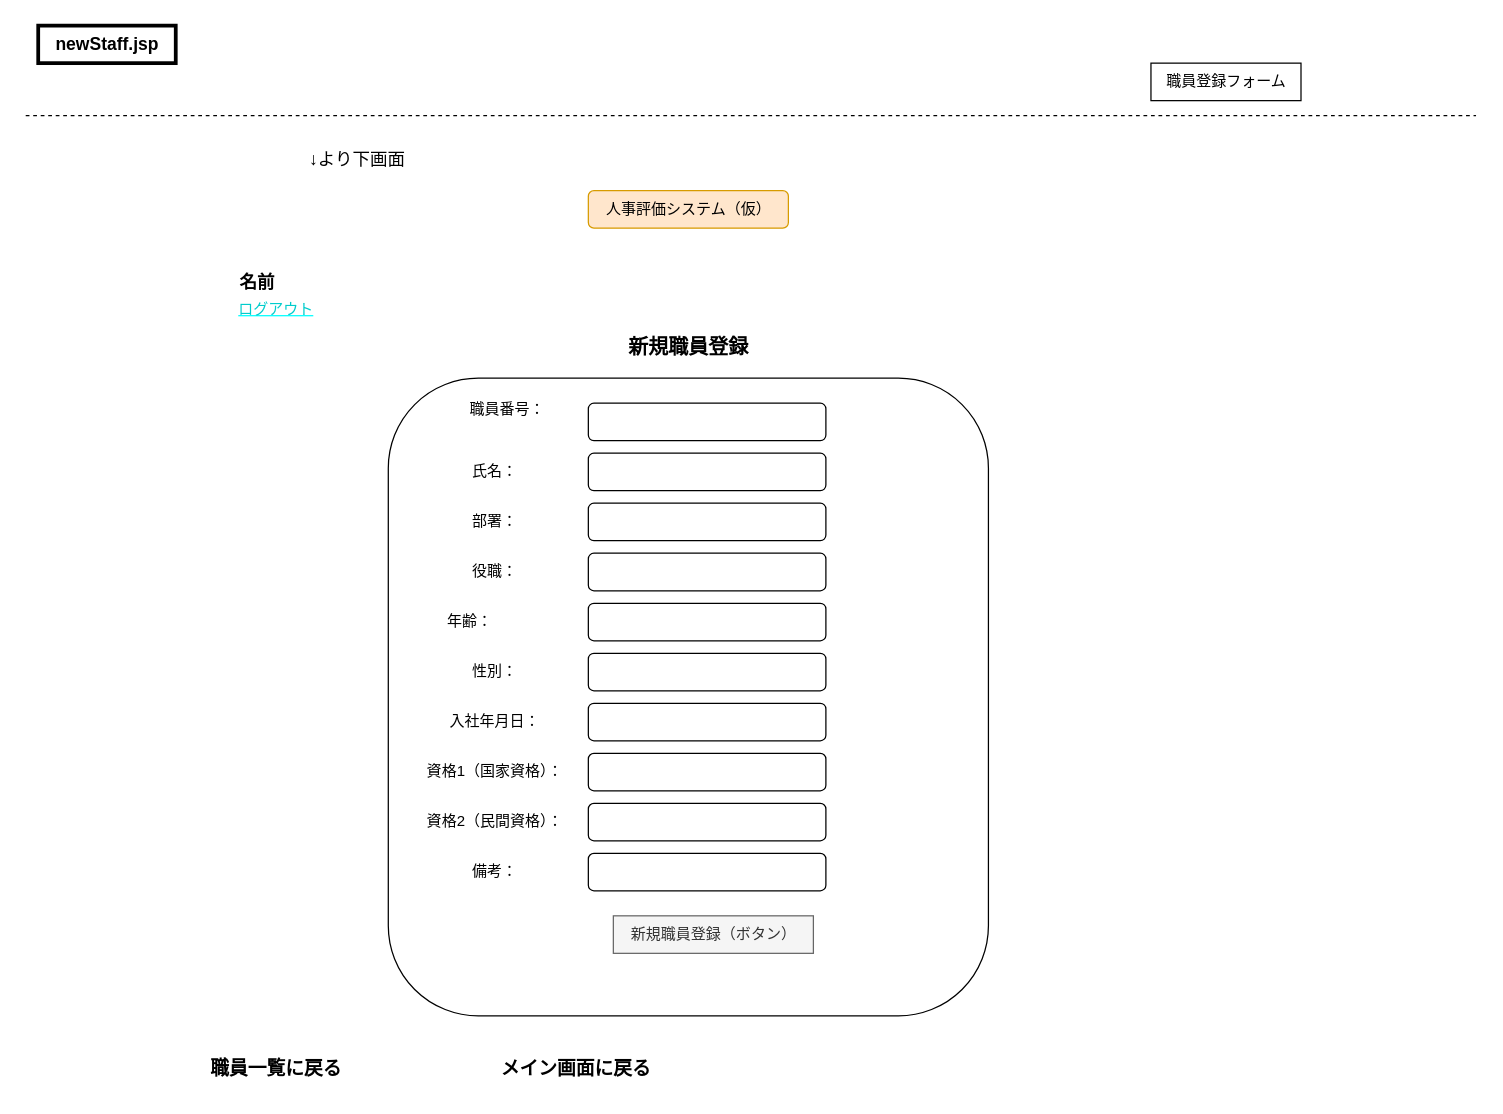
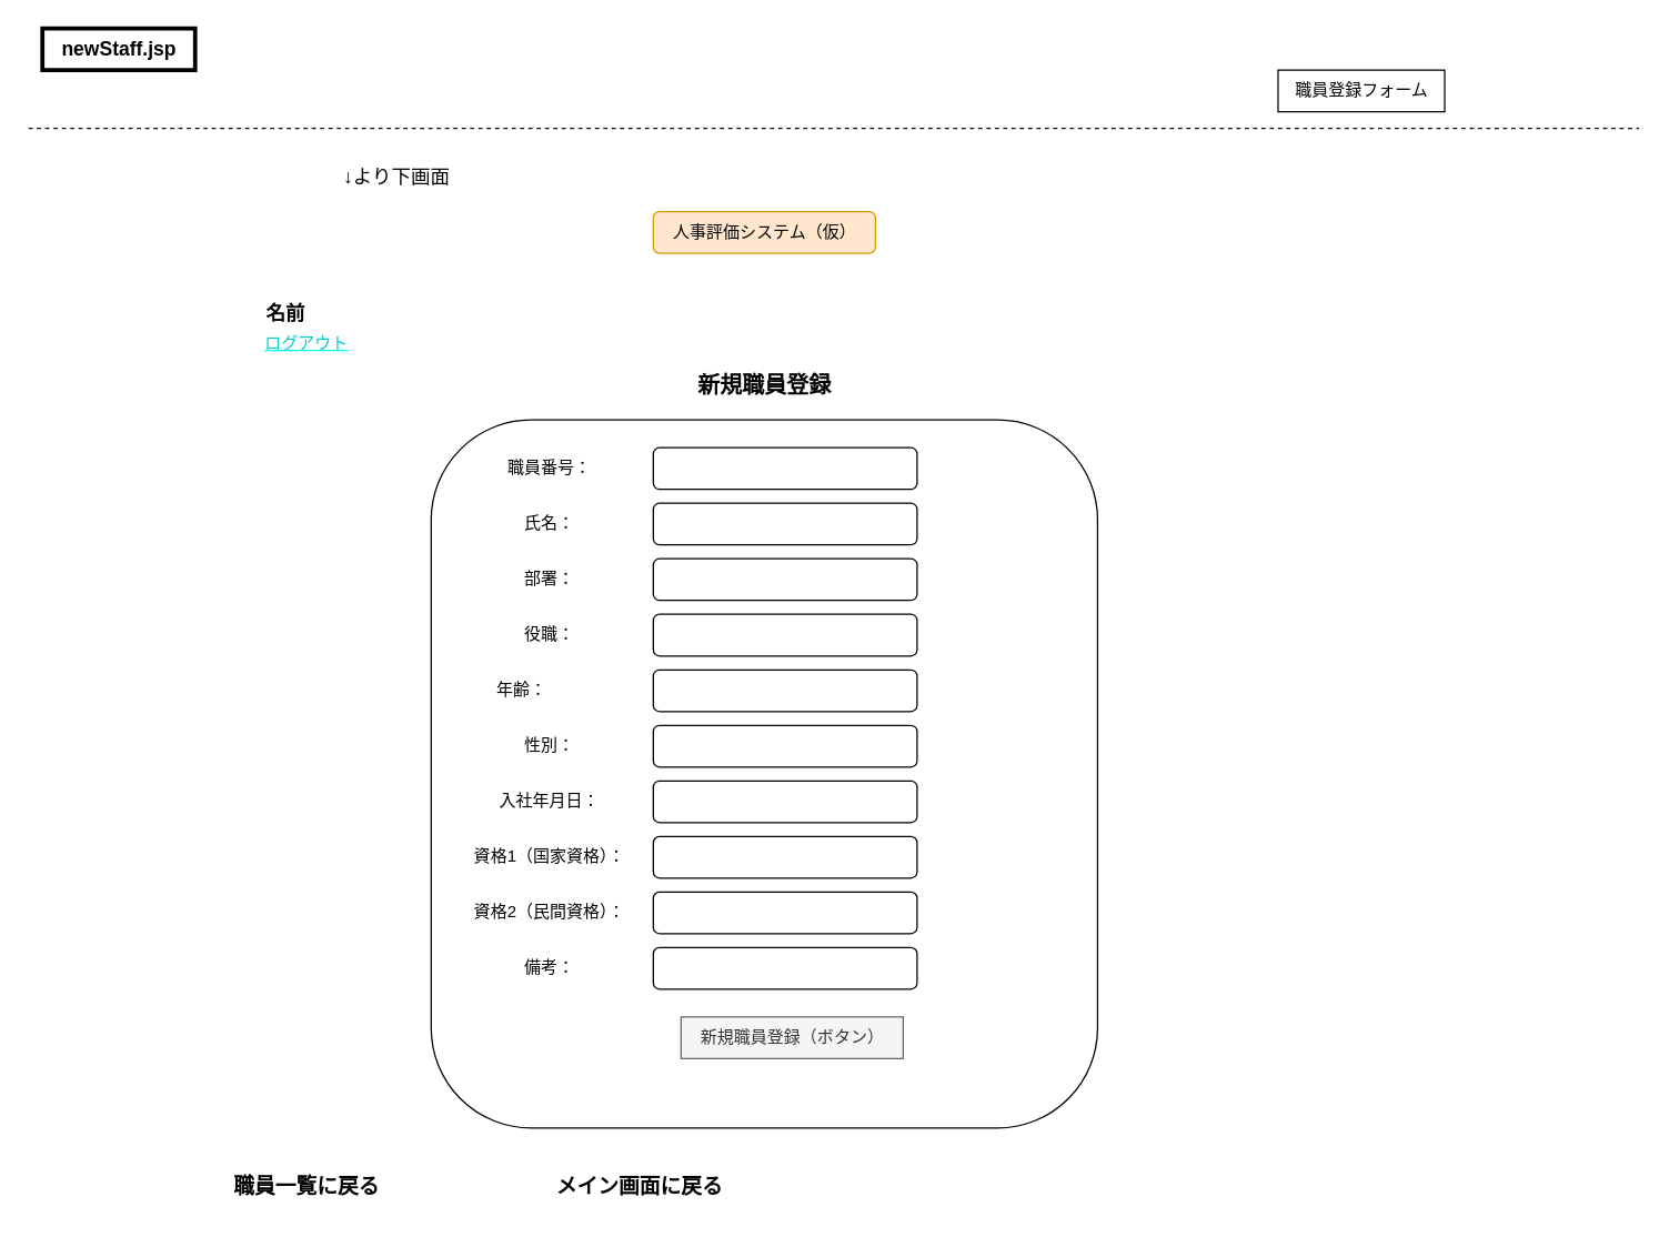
- <mxCell id="18" value="職員番号：" style="text;html=1;align=center;verticalAlign=middle;resizable=0;points=[];autosize=1;strokeColor=none;fillColor=none;" parent="1" vertex="1"><mxGeometry x="365" y="312" width="80" height="30" as="geometry" /></mxCell>
+ <mxCell id="18" value="職員番号：" style="text;html=1;align=center;verticalAlign=middle;resizable=0;points=[];autosize=1;strokeColor=none;fillColor=none;" parent="1" vertex="1"><mxGeometry x="355" y="322" width="80" height="30" as="geometry" /></mxCell>
